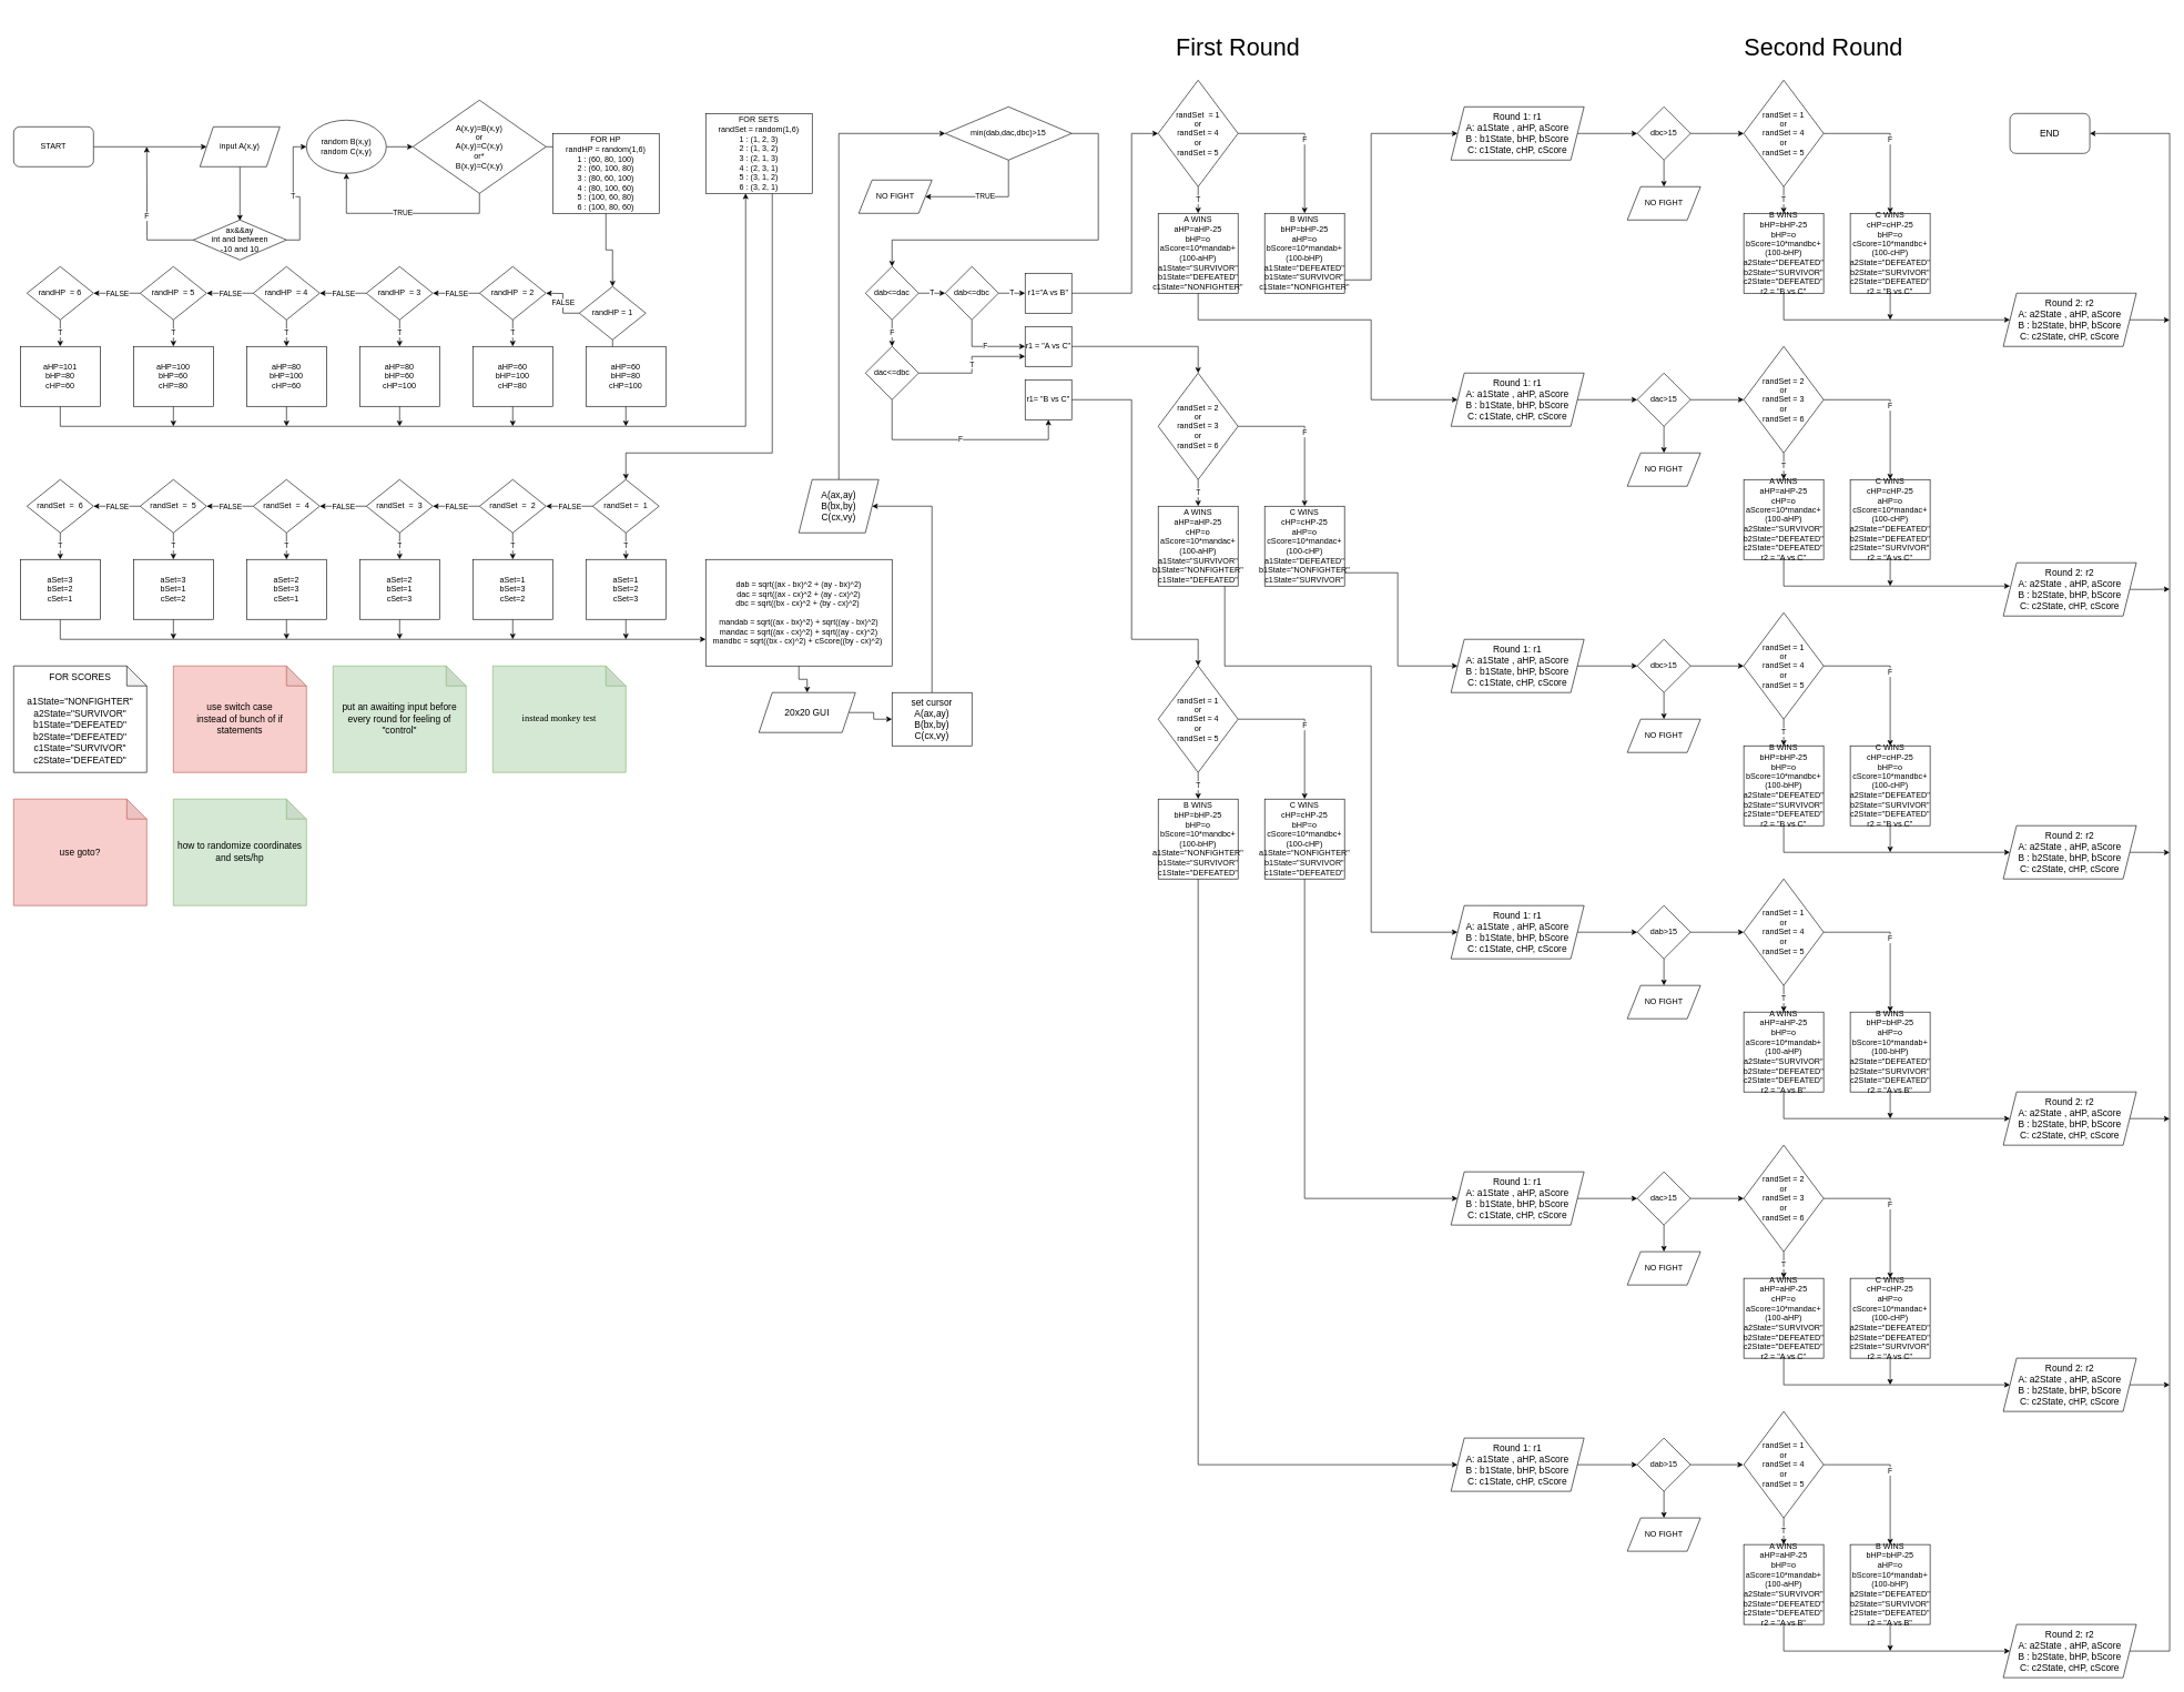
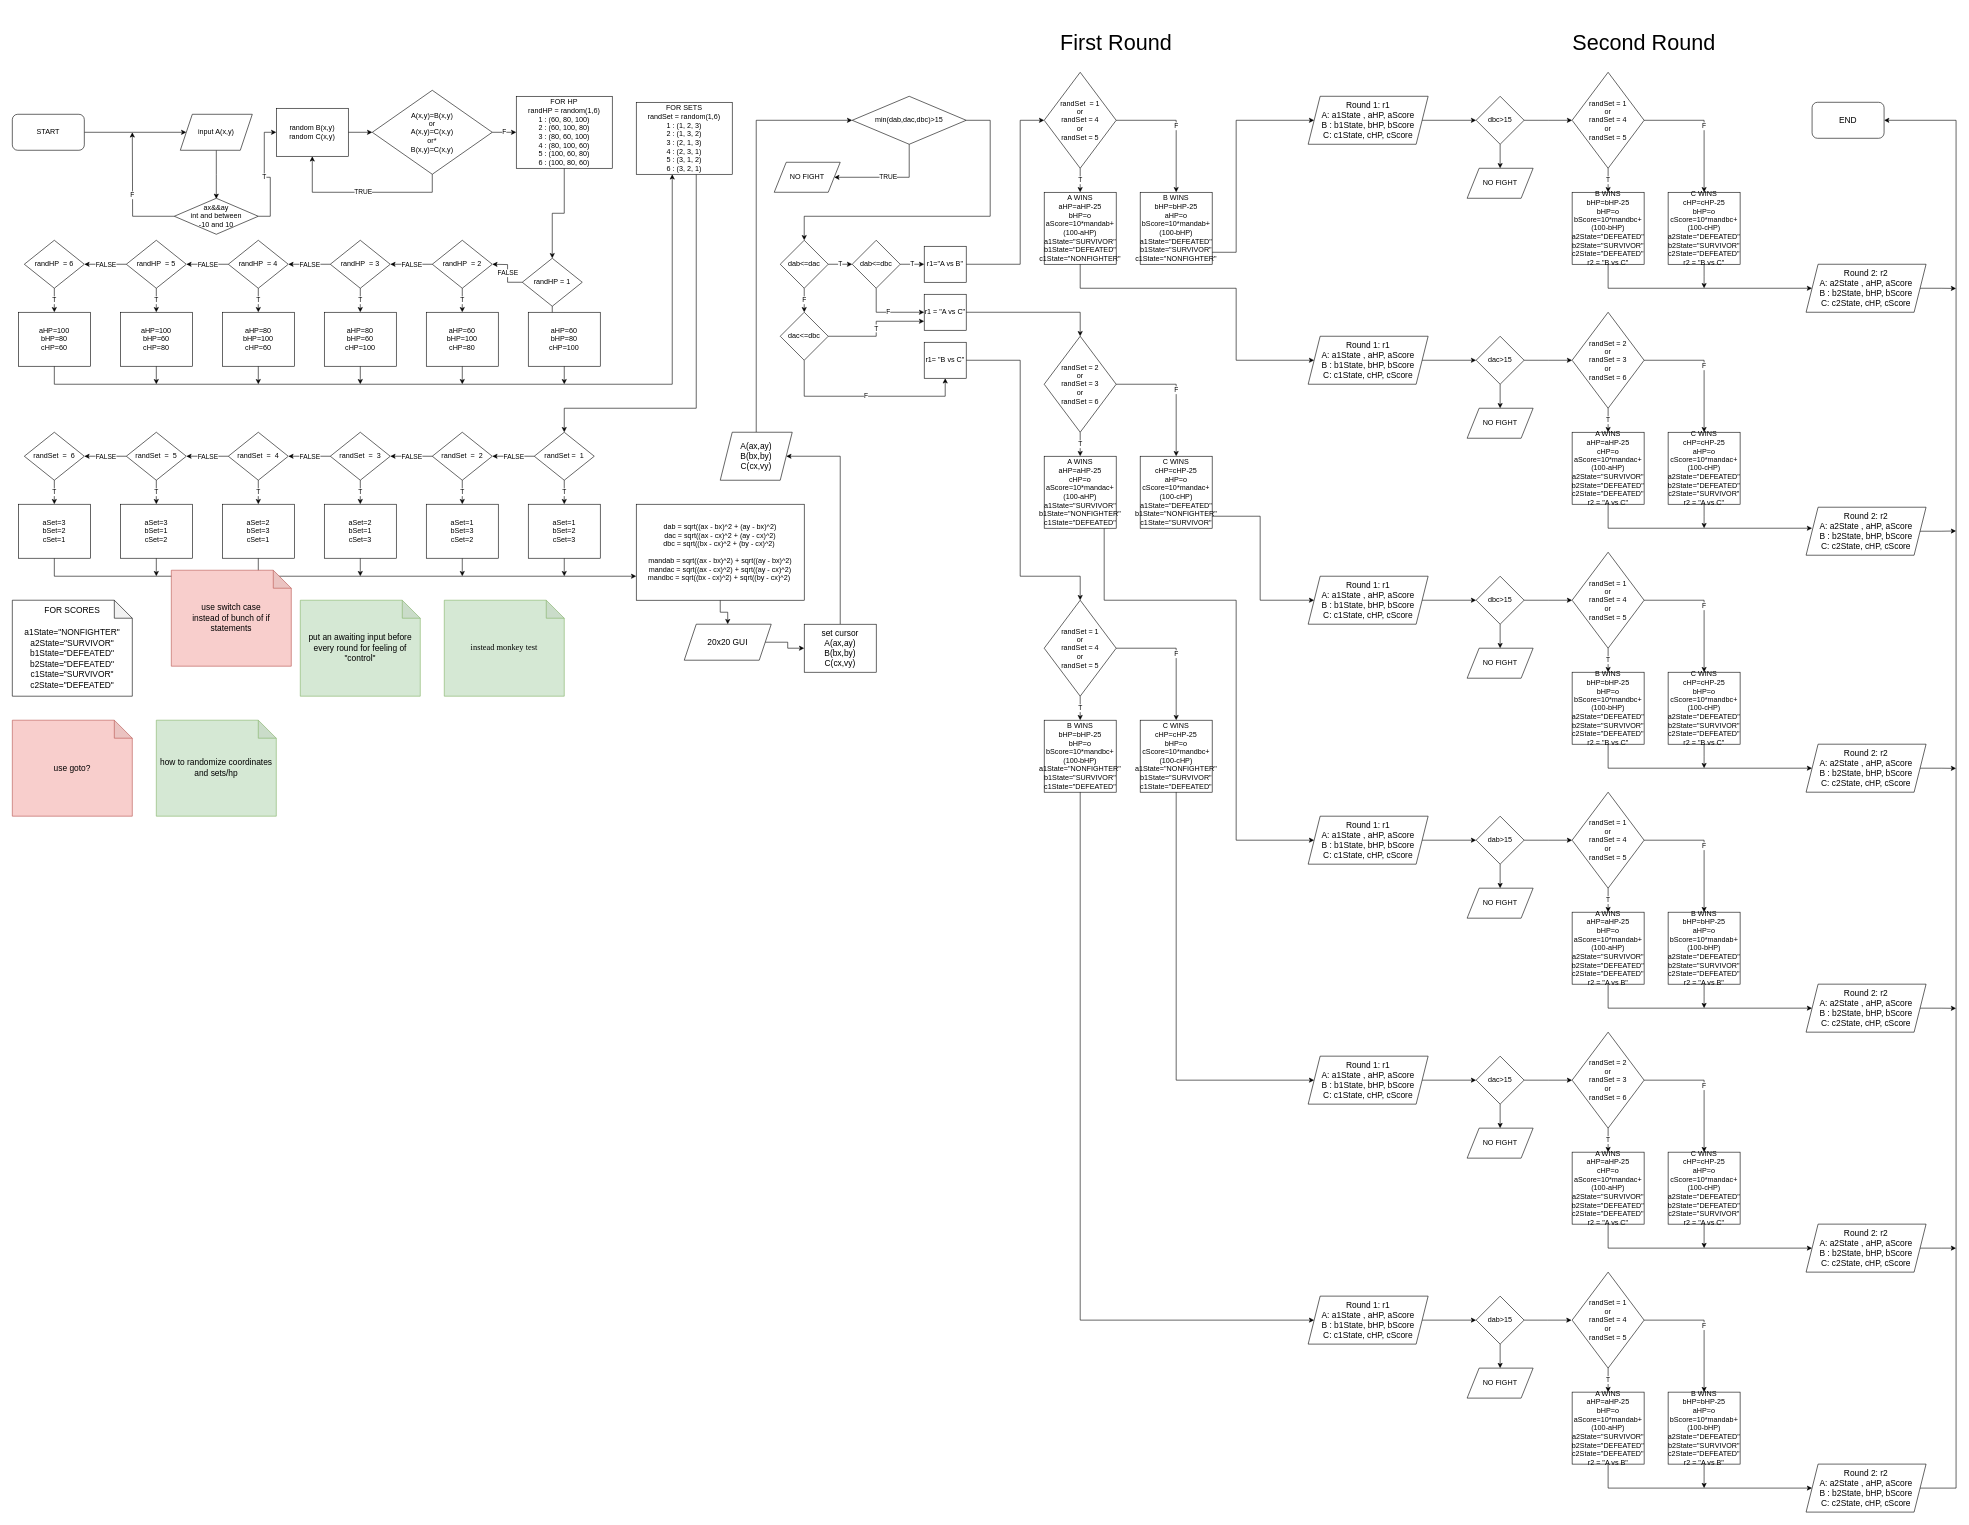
- <mxCell id="7" value="random B(x,y)&lt;br&gt;random C(x,y)" style="ellipse;whiteSpace=wrap;html=1;" parent="1" vertex="1"><mxGeometry x="460" y="180" width="120" height="80" as="geometry" /></mxCell>
+ <mxCell id="7" value="random B(x,y)&lt;br&gt;random C(x,y)" style="rounded=0;whiteSpace=wrap;html=1;" parent="1" vertex="1"><mxGeometry x="460" y="180" width="120" height="80" as="geometry" /></mxCell>
- <mxCell id="12" value="FOR HP&lt;br&gt;randHP&amp;nbsp;= random(1,6)&lt;br&gt;1 : (60, 80, 100)&lt;br&gt;2 : (60, 100, 80)&lt;br&gt;3 : (80, 60, 100)&lt;br&gt;4 : (80, 100, 60)&lt;br&gt;5 : (100, 60, 80)&lt;br&gt;6 : (100, 80, 60)" style="rounded=0;whiteSpace=wrap;html=1;" parent="1" vertex="1"><mxGeometry x="830" y="200" width="160" height="120" as="geometry" /></mxCell>
+ <mxCell id="12" value="FOR HP&lt;br&gt;randHP&amp;nbsp;= random(1,6)&lt;br&gt;1 : (60, 80, 100)&lt;br&gt;2 : (60, 100, 80)&lt;br&gt;3 : (80, 60, 100)&lt;br&gt;4 : (80, 100, 60)&lt;br&gt;5 : (100, 60, 80)&lt;br&gt;6 : (100, 80, 60)" style="rounded=0;whiteSpace=wrap;html=1;" parent="1" vertex="1"><mxGeometry x="860" width="160" height="120" as="geometry" y="160" /></mxCell>
- <mxCell id="39" value="aHP=101&lt;br&gt;bHP=80&lt;br&gt;cHP=60" style="rounded=0;whiteSpace=wrap;html=1;" parent="1" vertex="1"><mxGeometry x="30" y="520" width="120" height="90" as="geometry" /></mxCell>
+ <mxCell id="39" value="aHP=100&lt;br&gt;bHP=80&lt;br&gt;cHP=60" style="rounded=0;whiteSpace=wrap;html=1;" parent="1" vertex="1"><mxGeometry x="30" y="520" width="120" height="90" as="geometry" /></mxCell>
- <mxCell id="114" value="dab = sqrt((ax - bx)^2 + (ay - bx)^2)&lt;br&gt;dac = sqrt((ax - cx)^2 + (ay - cx)^2)&lt;br&gt;dbc = sqrt((bx - cx)^2 + (by - cx)^2)&amp;nbsp;&lt;br&gt;&lt;br&gt;mandab = sqrt((ax - bx)^2) + sqrt((ay - bx)^2)&lt;br&gt;mandac = sqrt((ax - cx)^2) + sqrt((ay - cx)^2)&lt;br&gt;mandbc = sqrt((bx - cx)^2) + cScore((by - cx)^2)&amp;nbsp;" style="rounded=0;whiteSpace=wrap;html=1;" parent="1" vertex="1"><mxGeometry x="1060" y="840" width="280" height="160" as="geometry" /></mxCell>
+ <mxCell id="114" value="dab = sqrt((ax - bx)^2 + (ay - bx)^2)&lt;br&gt;dac = sqrt((ax - cx)^2 + (ay - cx)^2)&lt;br&gt;dbc = sqrt((bx - cx)^2 + (by - cx)^2)&amp;nbsp;&lt;br&gt;&lt;br&gt;mandab = sqrt((ax - bx)^2) + sqrt((ay - bx)^2)&lt;br&gt;mandac = sqrt((ax - cx)^2) + sqrt((ay - cx)^2)&lt;br&gt;mandbc = sqrt((bx - cx)^2) + sqrt((by - cx)^2)&amp;nbsp;" style="rounded=0;whiteSpace=wrap;html=1;" parent="1" vertex="1"><mxGeometry x="1060" y="840" width="280" height="160" as="geometry" /></mxCell>
- <mxCell id="133" value="&lt;font face=&quot;Helvetica&quot;&gt;use switch case&lt;br&gt;instead of bunch of if statements&lt;/font&gt;" style="shape=note;whiteSpace=wrap;html=1;backgroundOutline=1;darkOpacity=0.05;fontFamily=Times New Roman;fontSize=14;fillColor=#f8cecc;strokeColor=#b85450;" parent="1" vertex="1"><mxGeometry x="260" y="1000" width="200" height="160" as="geometry" /></mxCell>
+ <mxCell id="133" value="&lt;font face=&quot;Helvetica&quot;&gt;use switch case&lt;br&gt;instead of bunch of if statements&lt;/font&gt;" style="shape=note;whiteSpace=wrap;html=1;backgroundOutline=1;darkOpacity=0.05;fontFamily=Times New Roman;fontSize=14;fillColor=#f8cecc;strokeColor=#b85450;" parent="1" vertex="1"><mxGeometry x="285" y="950" width="200" height="160" as="geometry" /></mxCell>
